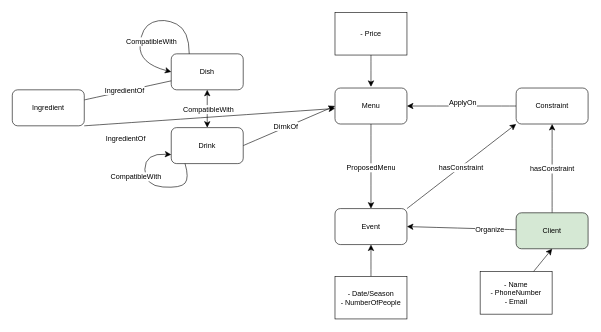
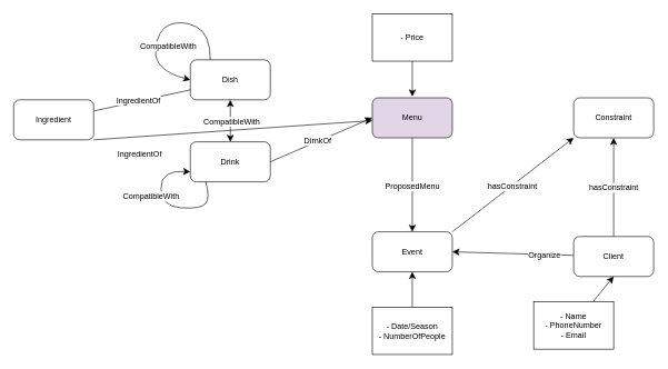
- <mxCell id="4" value="Menu" style="rounded=1;whiteSpace=wrap;html=1;" vertex="1" parent="1"><mxGeometry x="558" y="146" width="120" height="60" as="geometry" /></mxCell>
+ <mxCell id="4" value="Menu" style="rounded=1;whiteSpace=wrap;html=1;fillColor=#e1d5e7;" vertex="1" parent="1"><mxGeometry x="558" y="146" width="120" height="60" as="geometry" /></mxCell>
- <mxCell id="10" style="edgeStyle=none;curved=1;rounded=0;orthogonalLoop=1;jettySize=auto;html=1;exitX=0;exitY=0.5;exitDx=0;exitDy=0;entryX=1;entryY=0.5;entryDx=0;entryDy=0;fontSize=12;startSize=8;endSize=8;" edge="1" parent="1" source="13" target="4"><mxGeometry relative="1" as="geometry" /></mxCell>
- <mxCell id="11" value="Text" style="edgeLabel;html=1;align=center;verticalAlign=middle;resizable=0;points=[];fontSize=12;" vertex="1" connectable="0" parent="10"><mxGeometry x="-0.008" y="-4" relative="1" as="geometry"><mxPoint as="offset" /></mxGeometry></mxCell>
- <mxCell id="12" value="A&lt;span style=&quot;background-color: light-dark(#ffffff, var(--ge-dark-color, #121212)); color: light-dark(rgb(0, 0, 0), rgb(255, 255, 255));&quot;&gt;pplyOn&lt;/span&gt;" style="edgeLabel;html=1;align=center;verticalAlign=middle;resizable=0;points=[];fontSize=12;" vertex="1" connectable="0" parent="10"><mxGeometry x="-0.013" y="-7" relative="1" as="geometry"><mxPoint as="offset" /></mxGeometry></mxCell>
- <mxCell id="9" value="Client" style="rounded=1;whiteSpace=wrap;html=1;fillColor=#d5e8d4;" vertex="1" parent="1"><mxGeometry x="860" y="354" width="120" height="60" as="geometry" /></mxCell>
+ <mxCell id="9" value="Client" style="rounded=1;whiteSpace=wrap;html=1;" vertex="1" parent="1"><mxGeometry x="860" y="354" width="120" height="60" as="geometry" /></mxCell>
